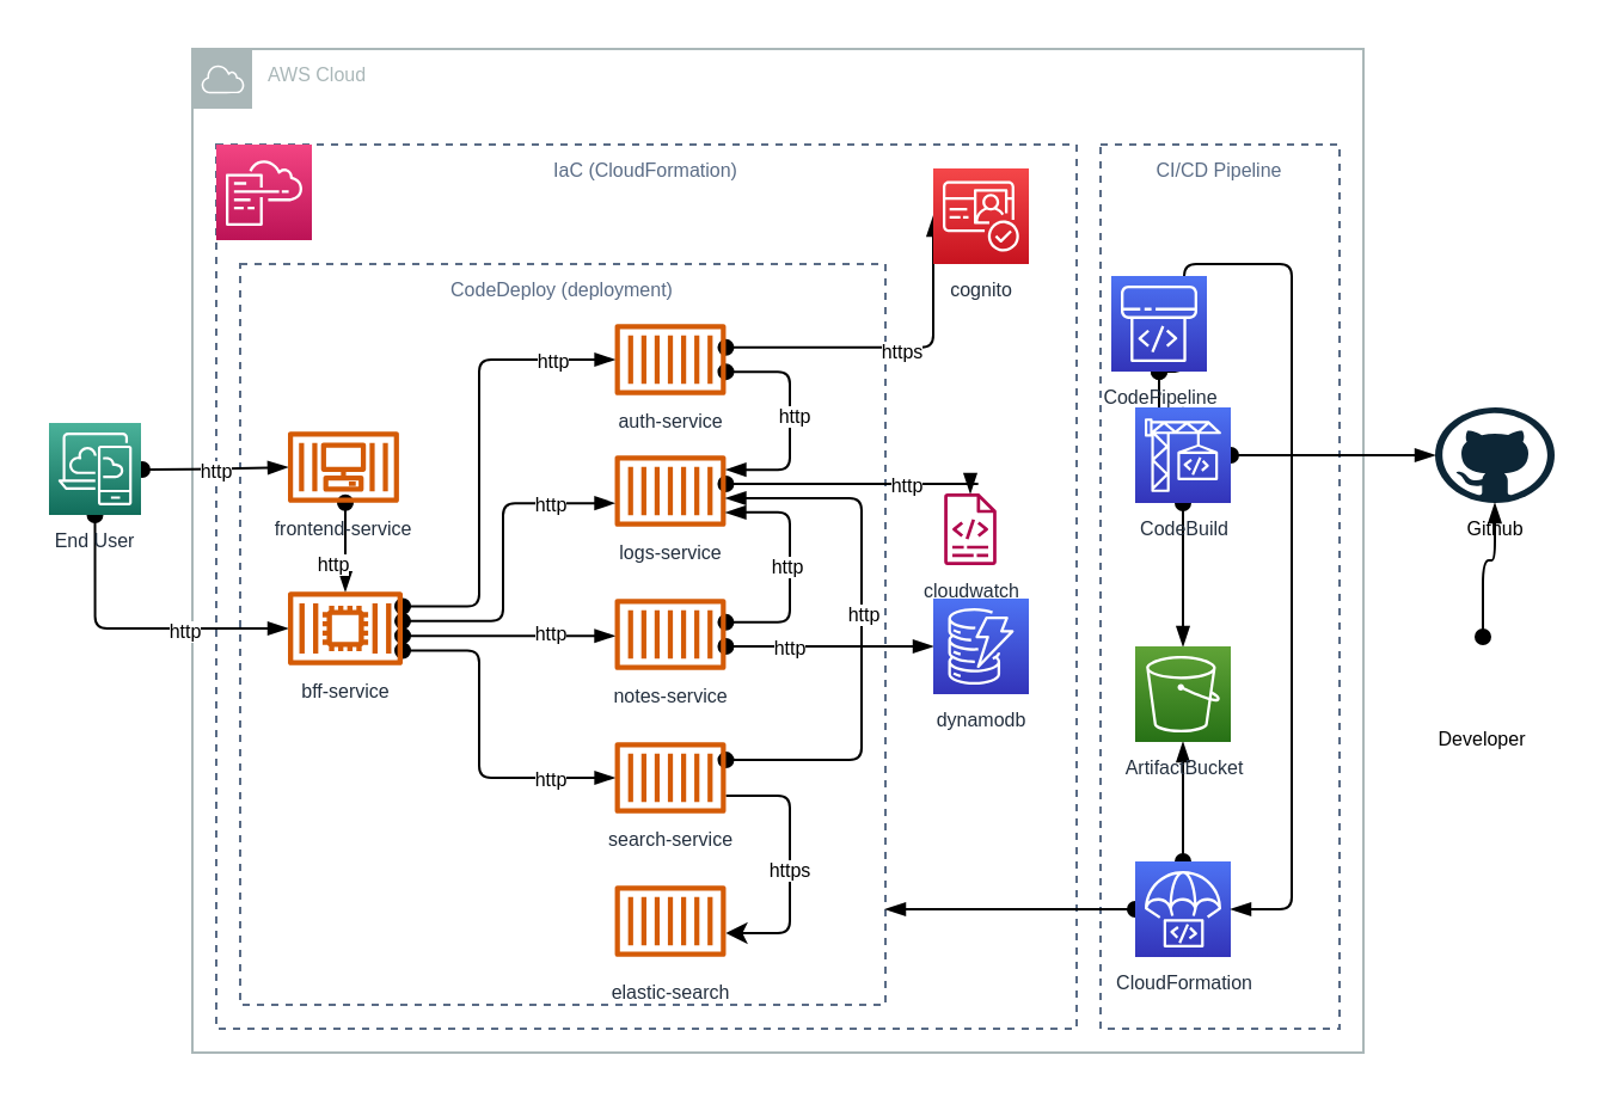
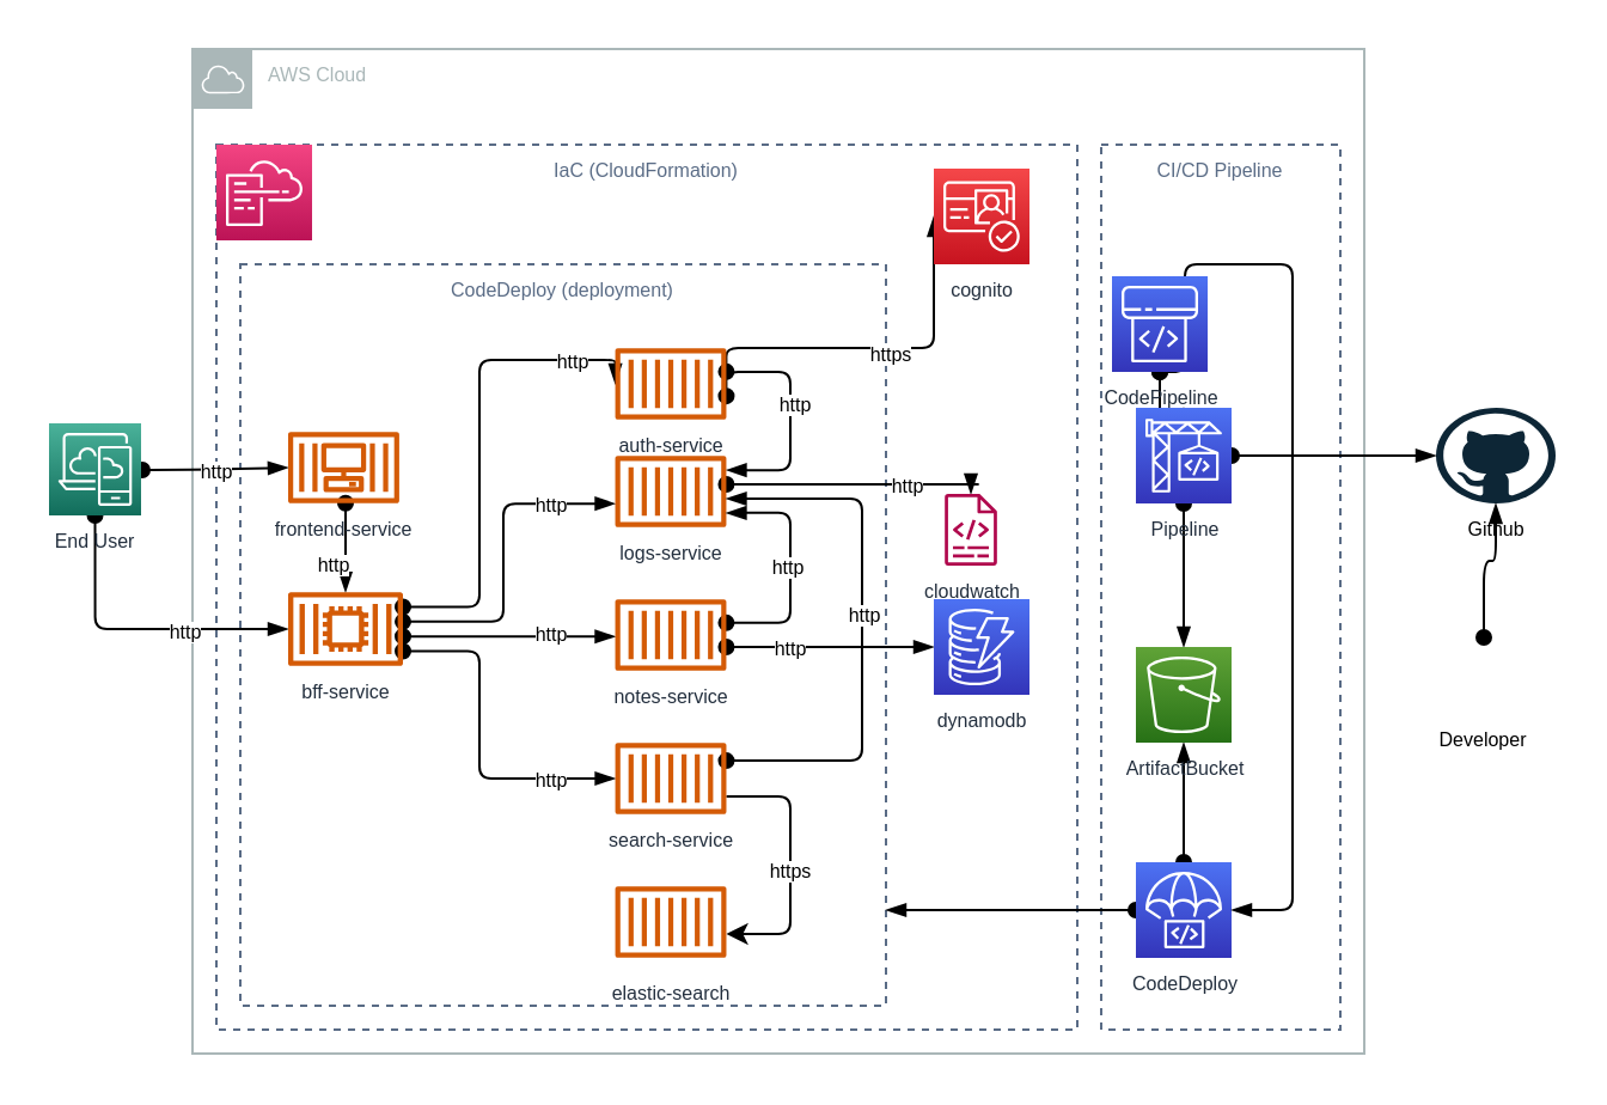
- <mxCell id="27" value="auth-service" style="sketch=0;outlineConnect=0;fontColor=#232F3E;gradientColor=none;fillColor=#D45B07;strokeColor=none;dashed=0;verticalLabelPosition=bottom;verticalAlign=top;align=center;html=1;fontSize=8;fontStyle=0;aspect=fixed;pointerEvents=1;shape=mxgraph.aws4.container_1;points=[[0,0.17,0,0,0],[0,0.33,0,0,0],[0,0.5,0,0,0],[0,0.67,0,0,0],[0,0.83,0,0,0],[1,0.33,0,0,0],[1,0.67,0,0,0]];" parent="1" vertex="1"><mxGeometry x="256.79" y="135" width="46.44" height="30" as="geometry" /></mxCell>
+ <mxCell id="27" value="auth-service" style="sketch=0;outlineConnect=0;fontColor=#232F3E;gradientColor=none;fillColor=#D45B07;strokeColor=none;dashed=0;verticalLabelPosition=bottom;verticalAlign=top;align=center;html=1;fontSize=8;fontStyle=0;aspect=fixed;pointerEvents=1;shape=mxgraph.aws4.container_1;points=[[0,0.17,0,0,0],[0,0.33,0,0,0],[0,0.5,0,0,0],[0,0.67,0,0,0],[0,0.83,0,0,0],[1,0.33,0,0,0],[1,0.67,0,0,0]];" parent="1" vertex="1"><mxGeometry x="256.79" y="145" width="46.44" height="30" as="geometry" /></mxCell>
- <mxCell id="54" value="CodeBuild" style="sketch=0;points=[[0,0,0],[0.25,0,0],[0.5,0,0],[0.75,0,0],[1,0,0],[0,1,0],[0.25,1,0],[0.5,1,0],[0.75,1,0],[1,1,0],[0,0.25,0],[0,0.5,0],[0,0.75,0],[1,0.25,0],[1,0.5,0],[1,0.75,0]];outlineConnect=0;fontColor=#232F3E;gradientColor=#4D72F3;gradientDirection=north;fillColor=#3334B9;strokeColor=#ffffff;dashed=0;verticalLabelPosition=bottom;verticalAlign=top;align=center;html=1;fontSize=8;fontStyle=0;aspect=fixed;shape=mxgraph.aws4.resourceIcon;resIcon=mxgraph.aws4.codebuild;fontFamily=Helvetica;" parent="1" vertex="1"><mxGeometry x="474.5" y="170" width="40" height="40" as="geometry" /></mxCell>
+ <mxCell id="54" value="Pipeline" style="sketch=0;points=[[0,0,0],[0.25,0,0],[0.5,0,0],[0.75,0,0],[1,0,0],[0,1,0],[0.25,1,0],[0.5,1,0],[0.75,1,0],[1,1,0],[0,0.25,0],[0,0.5,0],[0,0.75,0],[1,0.25,0],[1,0.5,0],[1,0.75,0]];outlineConnect=0;fontColor=#232F3E;gradientColor=#4D72F3;gradientDirection=north;fillColor=#3334B9;strokeColor=#ffffff;dashed=0;verticalLabelPosition=bottom;verticalAlign=top;align=center;html=1;fontSize=8;fontStyle=0;aspect=fixed;shape=mxgraph.aws4.resourceIcon;resIcon=mxgraph.aws4.codebuild;fontFamily=Helvetica;" parent="1" vertex="1"><mxGeometry x="474.5" y="170" width="40" height="40" as="geometry" /></mxCell>
- <mxCell id="47" value="CloudFormation&lt;br style=&quot;font-size: 8px;&quot;&gt;" style="sketch=0;points=[[0,0,0],[0.25,0,0],[0.5,0,0],[0.75,0,0],[1,0,0],[0,1,0],[0.25,1,0],[0.5,1,0],[0.75,1,0],[1,1,0],[0,0.25,0],[0,0.5,0],[0,0.75,0],[1,0.25,0],[1,0.5,0],[1,0.75,0]];outlineConnect=0;fontColor=#232F3E;gradientColor=#4D72F3;gradientDirection=north;fillColor=#3334B9;strokeColor=#ffffff;dashed=0;verticalLabelPosition=bottom;verticalAlign=top;align=center;html=1;fontSize=8;fontStyle=0;aspect=fixed;shape=mxgraph.aws4.resourceIcon;resIcon=mxgraph.aws4.codedeploy;fontFamily=Helvetica;" parent="1" vertex="1"><mxGeometry x="474.5" y="360" width="40" height="40" as="geometry" /></mxCell>
+ <mxCell id="47" value="CodeDeploy&lt;br style=&quot;font-size: 8px;&quot;&gt;" style="sketch=0;points=[[0,0,0],[0.25,0,0],[0.5,0,0],[0.75,0,0],[1,0,0],[0,1,0],[0.25,1,0],[0.5,1,0],[0.75,1,0],[1,1,0],[0,0.25,0],[0,0.5,0],[0,0.75,0],[1,0.25,0],[1,0.5,0],[1,0.75,0]];outlineConnect=0;fontColor=#232F3E;gradientColor=#4D72F3;gradientDirection=north;fillColor=#3334B9;strokeColor=#ffffff;dashed=0;verticalLabelPosition=bottom;verticalAlign=top;align=center;html=1;fontSize=8;fontStyle=0;aspect=fixed;shape=mxgraph.aws4.resourceIcon;resIcon=mxgraph.aws4.codedeploy;fontFamily=Helvetica;" parent="1" vertex="1"><mxGeometry x="474.5" y="360" width="40" height="40" as="geometry" /></mxCell>
